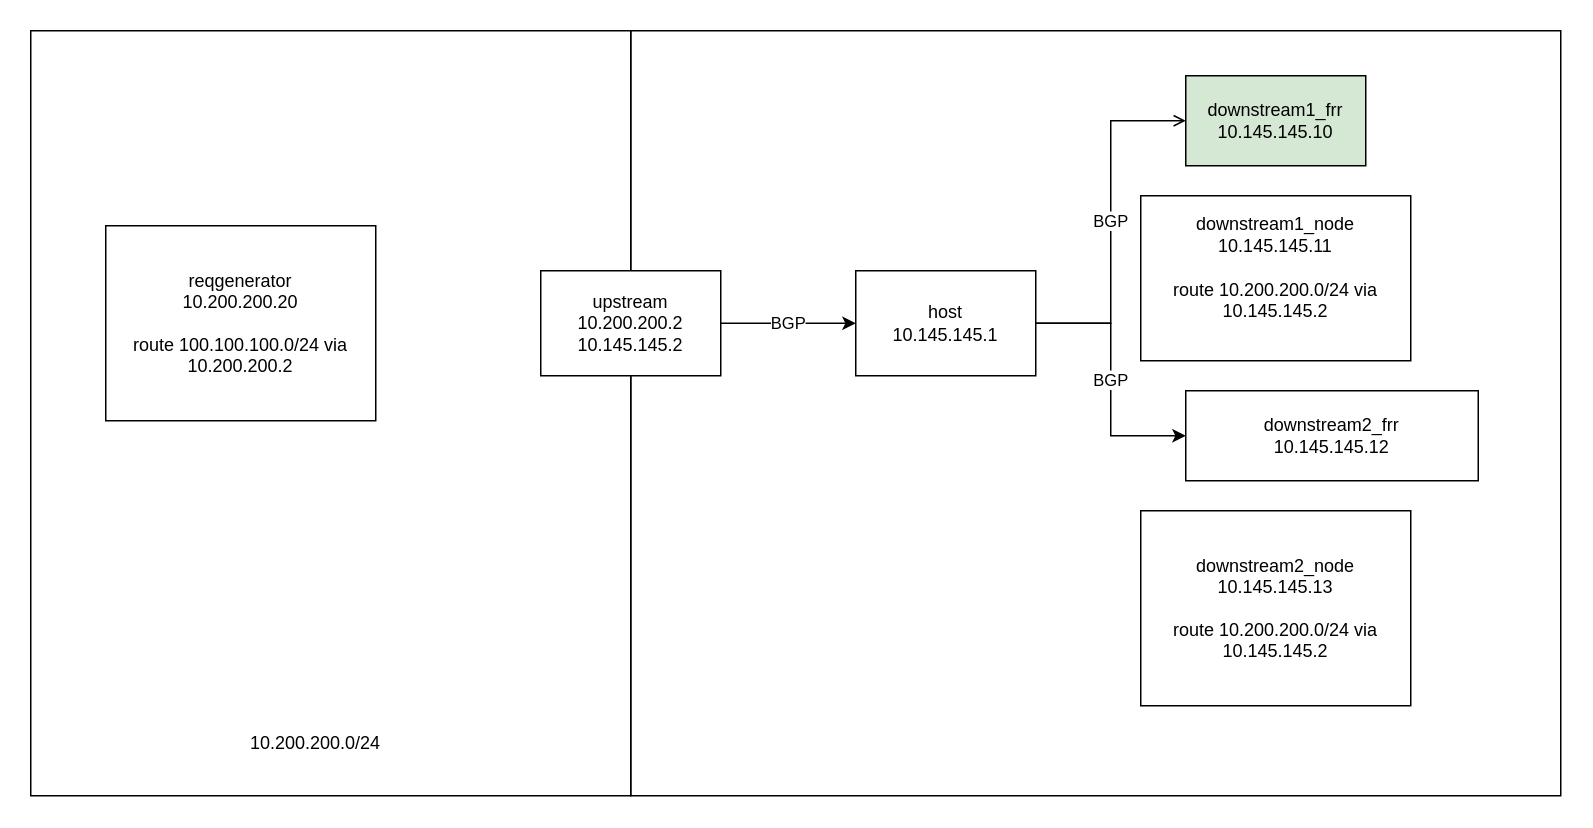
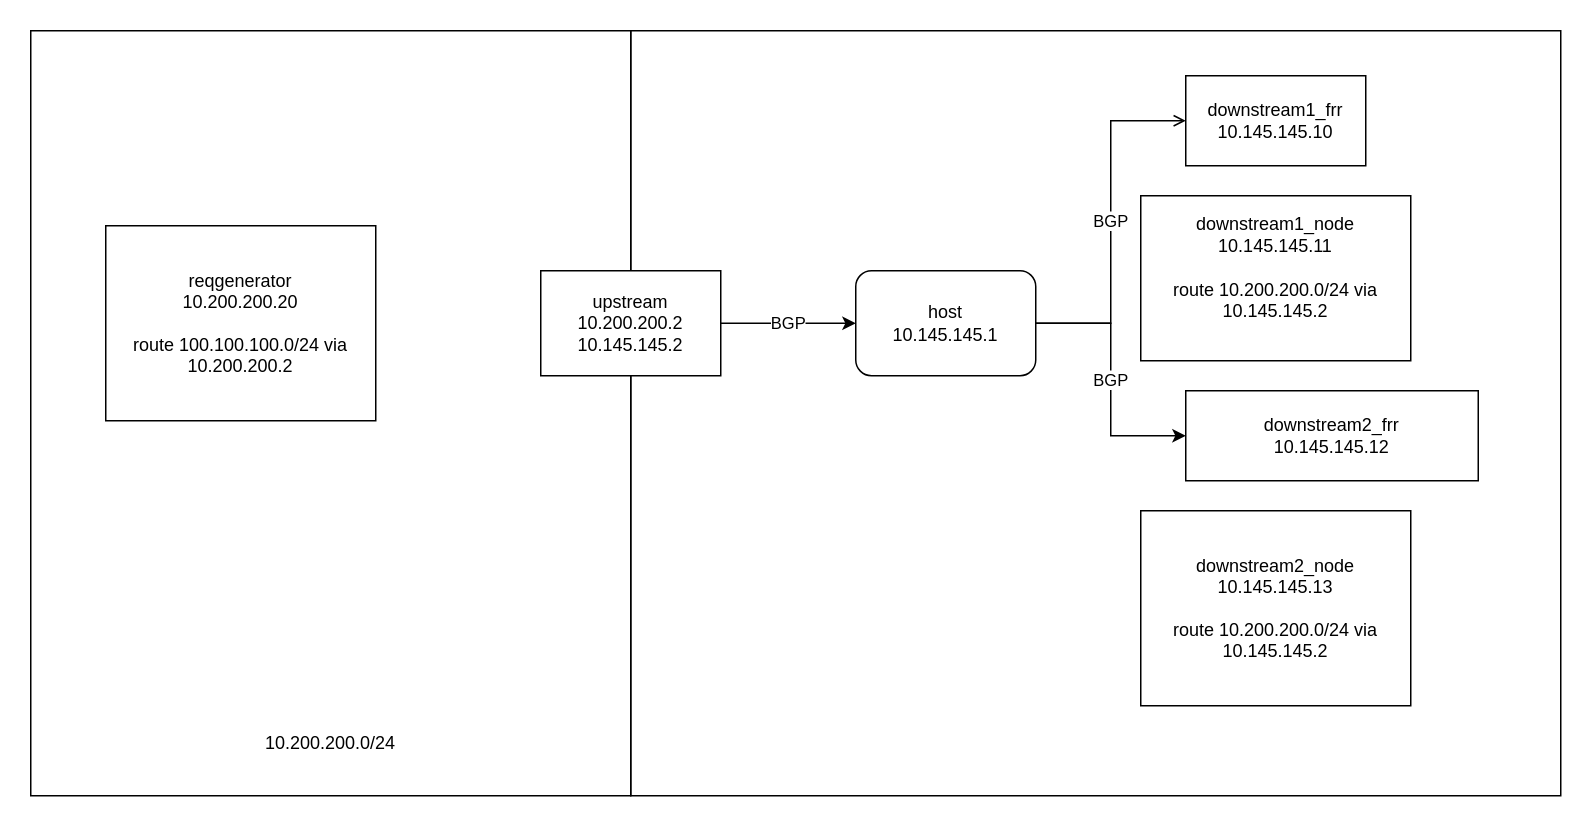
- <mxCell id="8" value="downstream1_frr&lt;br&gt;10.145.145.10" style="rounded=0;whiteSpace=wrap;html=1;fillColor=#d5e8d4;" vertex="1" parent="1"><mxGeometry x="790" y="50" width="120" height="60" as="geometry" /></mxCell>
+ <mxCell id="8" value="downstream1_frr&lt;br&gt;10.145.145.10" style="rounded=0;whiteSpace=wrap;html=1;" vertex="1" parent="1"><mxGeometry x="790" y="50" width="120" height="60" as="geometry" /></mxCell>
- <mxCell id="14" value="host&lt;br&gt;10.145.145.1" style="rounded=0;whiteSpace=wrap;html=1;" vertex="1" parent="1"><mxGeometry x="570" y="180" width="120" height="70" as="geometry" /></mxCell>
+ <mxCell id="14" value="host&lt;br&gt;10.145.145.1" style="whiteSpace=wrap;html=1;rounded=1;" vertex="1" parent="1"><mxGeometry x="570" y="180" width="120" height="70" as="geometry" /></mxCell>
- <mxCell id="4" value="&lt;div&gt;10.200.200.0/24&lt;/div&gt;" style="text;html=1;strokeColor=none;fillColor=none;align=center;verticalAlign=middle;whiteSpace=wrap;rounded=0;" vertex="1" parent="1"><mxGeometry x="180" y="480" width="60" height="30" as="geometry" /></mxCell>
+ <mxCell id="4" value="&lt;div&gt;10.200.200.0/24&lt;/div&gt;" style="text;html=1;strokeColor=none;fillColor=none;align=center;verticalAlign=middle;whiteSpace=wrap;rounded=0;" vertex="1" parent="1"><mxGeometry x="190" y="480" width="60" height="30" as="geometry" /></mxCell>
